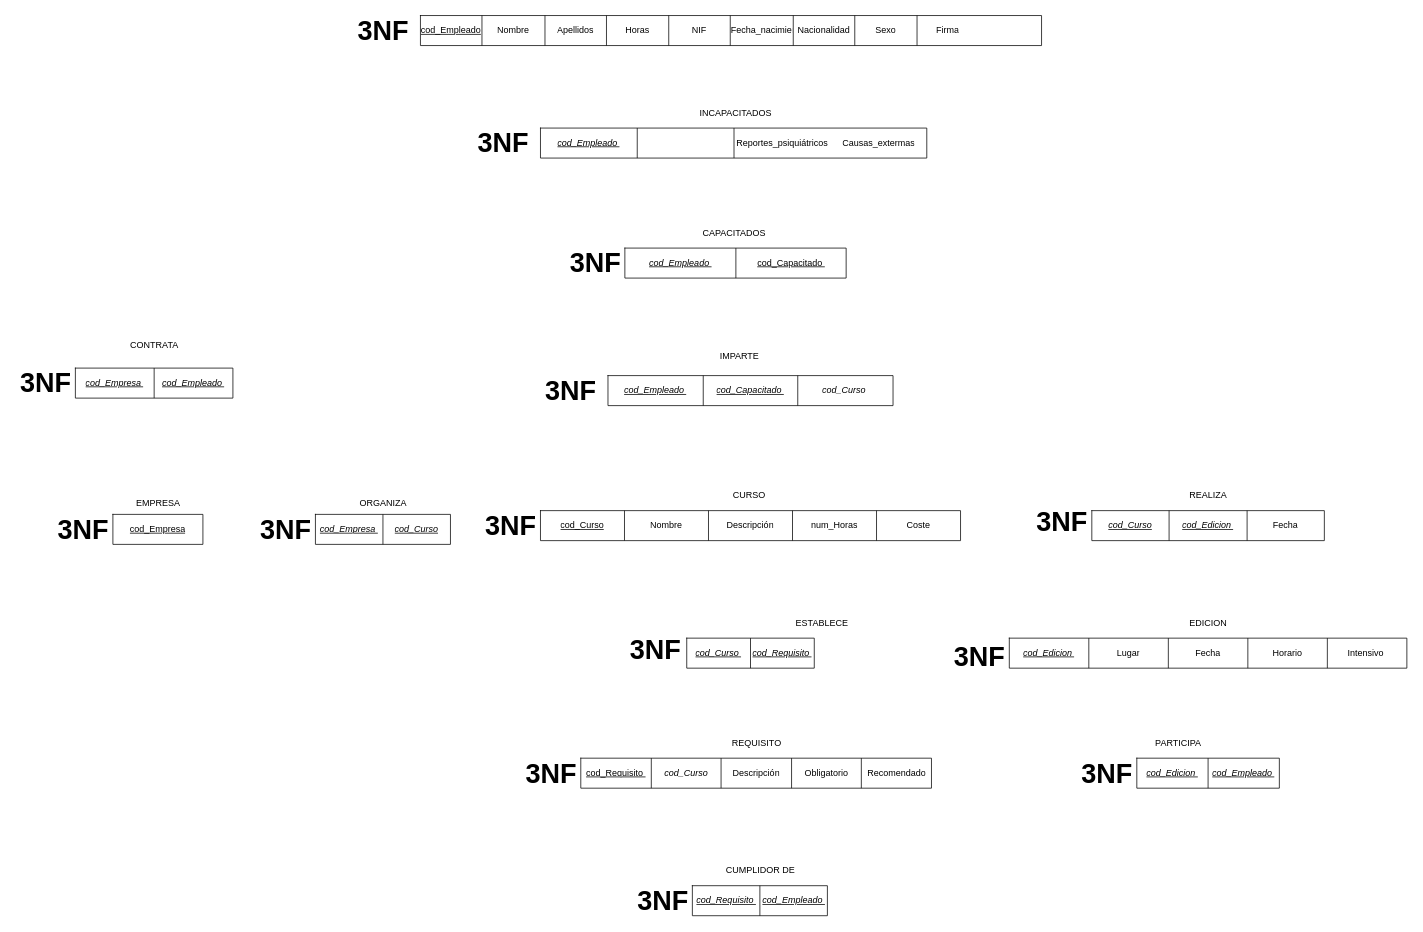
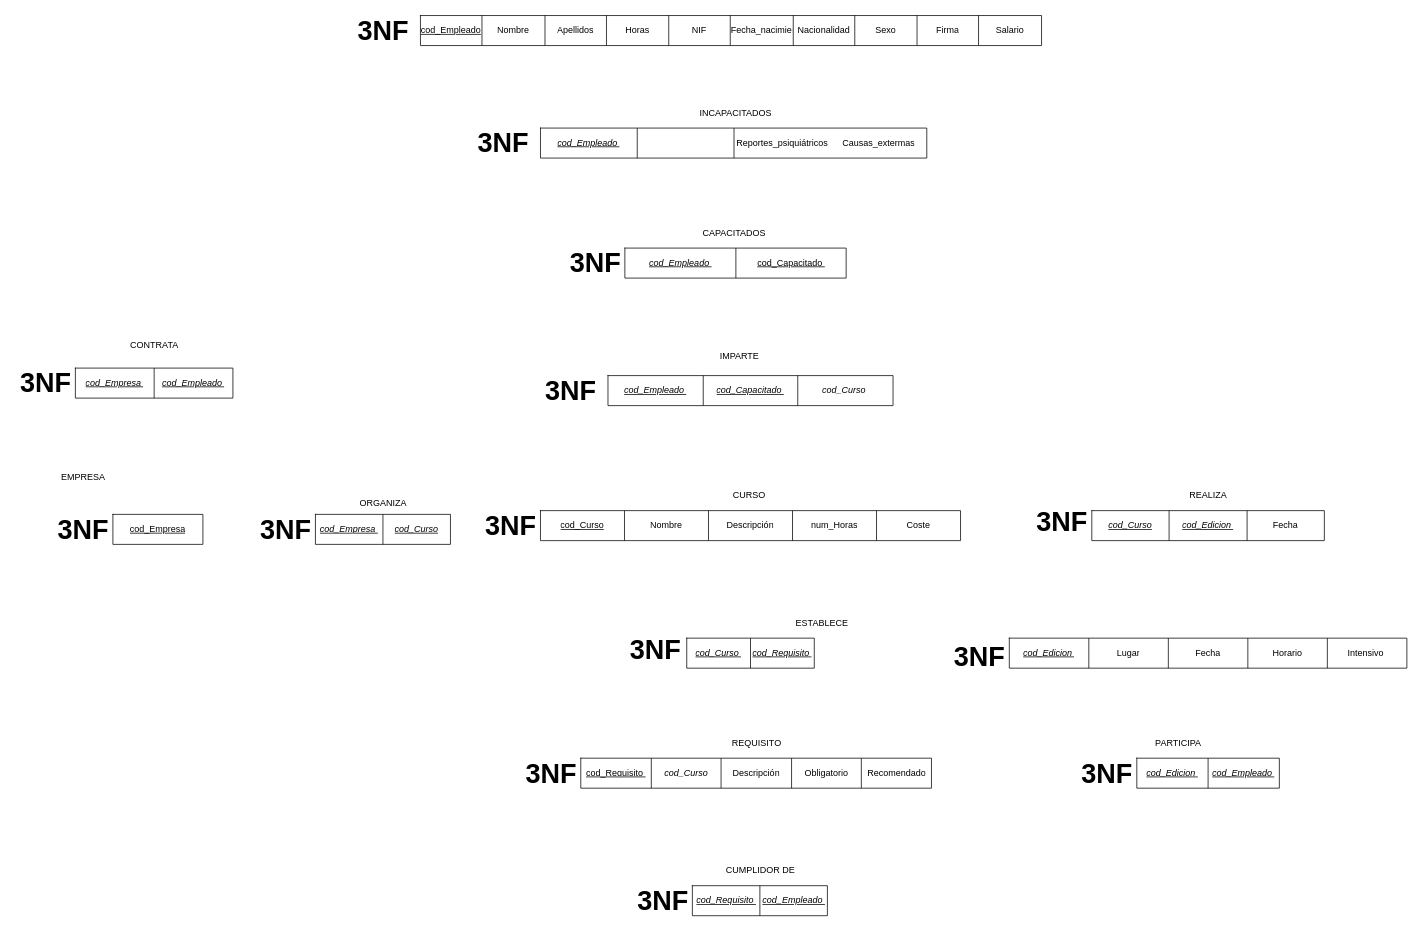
+ <mxCell id="13" value="&lt;span style=&quot;text-align: left&quot;&gt;Salario&lt;/span&gt;" style="shape=partialRectangle;html=1;whiteSpace=wrap;connectable=0;overflow=hidden;fillColor=none;top=0;left=0;bottom=0;right=0;" vertex="1" parent="3"><mxGeometry x="744" width="84" height="40" as="geometry" /></mxCell>
- <mxCell id="31" value="EMPRESA" style="text;html=1;align=center;verticalAlign=middle;resizable=0;points=[];autosize=1;" vertex="1" parent="1"><mxGeometry x="175" y="660" width="70" height="20" as="geometry" /></mxCell>
+ <mxCell id="31" value="EMPRESA" style="text;html=1;align=center;verticalAlign=middle;resizable=0;points=[];autosize=1;" vertex="1" parent="1"><mxGeometry x="75" y="625" width="70" height="20" as="geometry" /></mxCell>
- <mxCell id="72" value="EDICION" style="text;html=1;align=center;verticalAlign=middle;resizable=0;points=[];autosize=1;" vertex="1" parent="1"><mxGeometry x="1575" y="820" width="70" height="20" as="geometry" /></mxCell>
